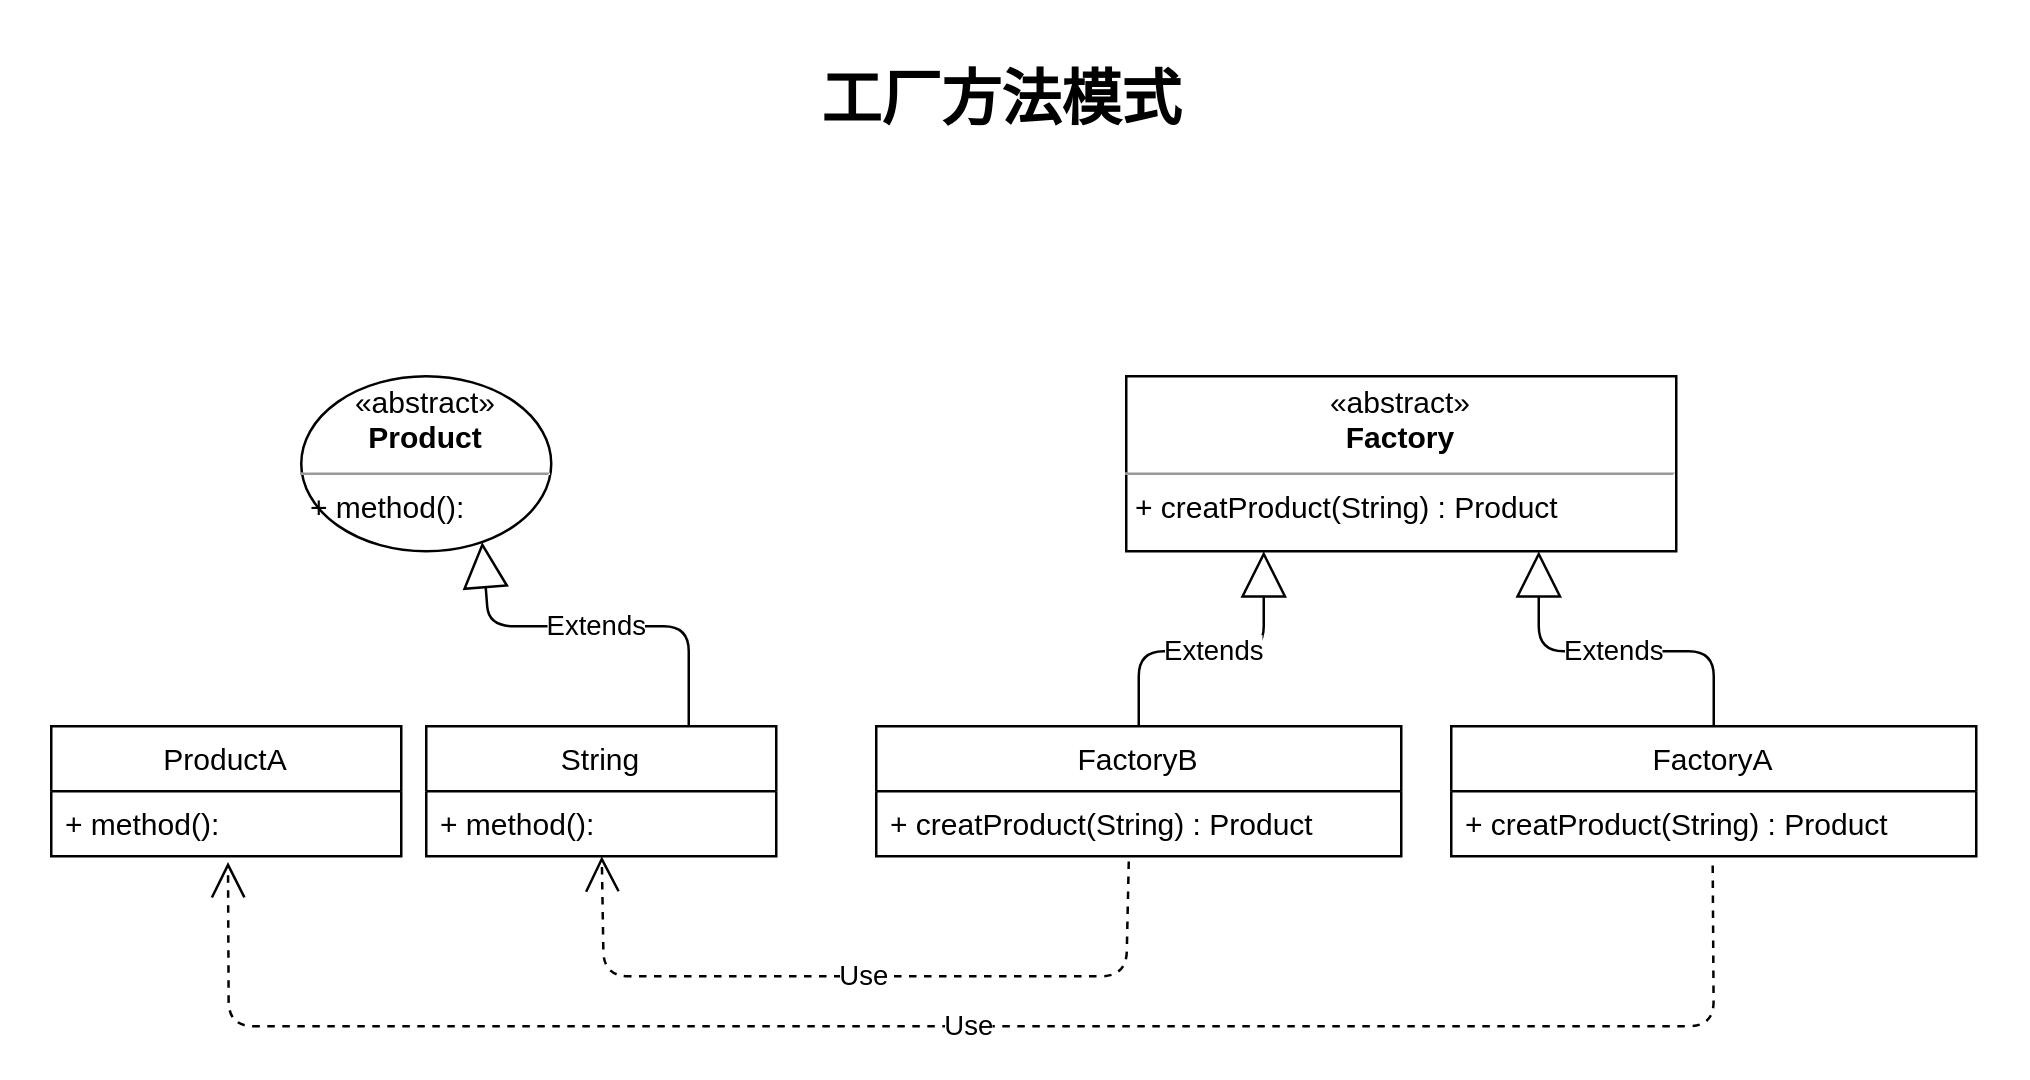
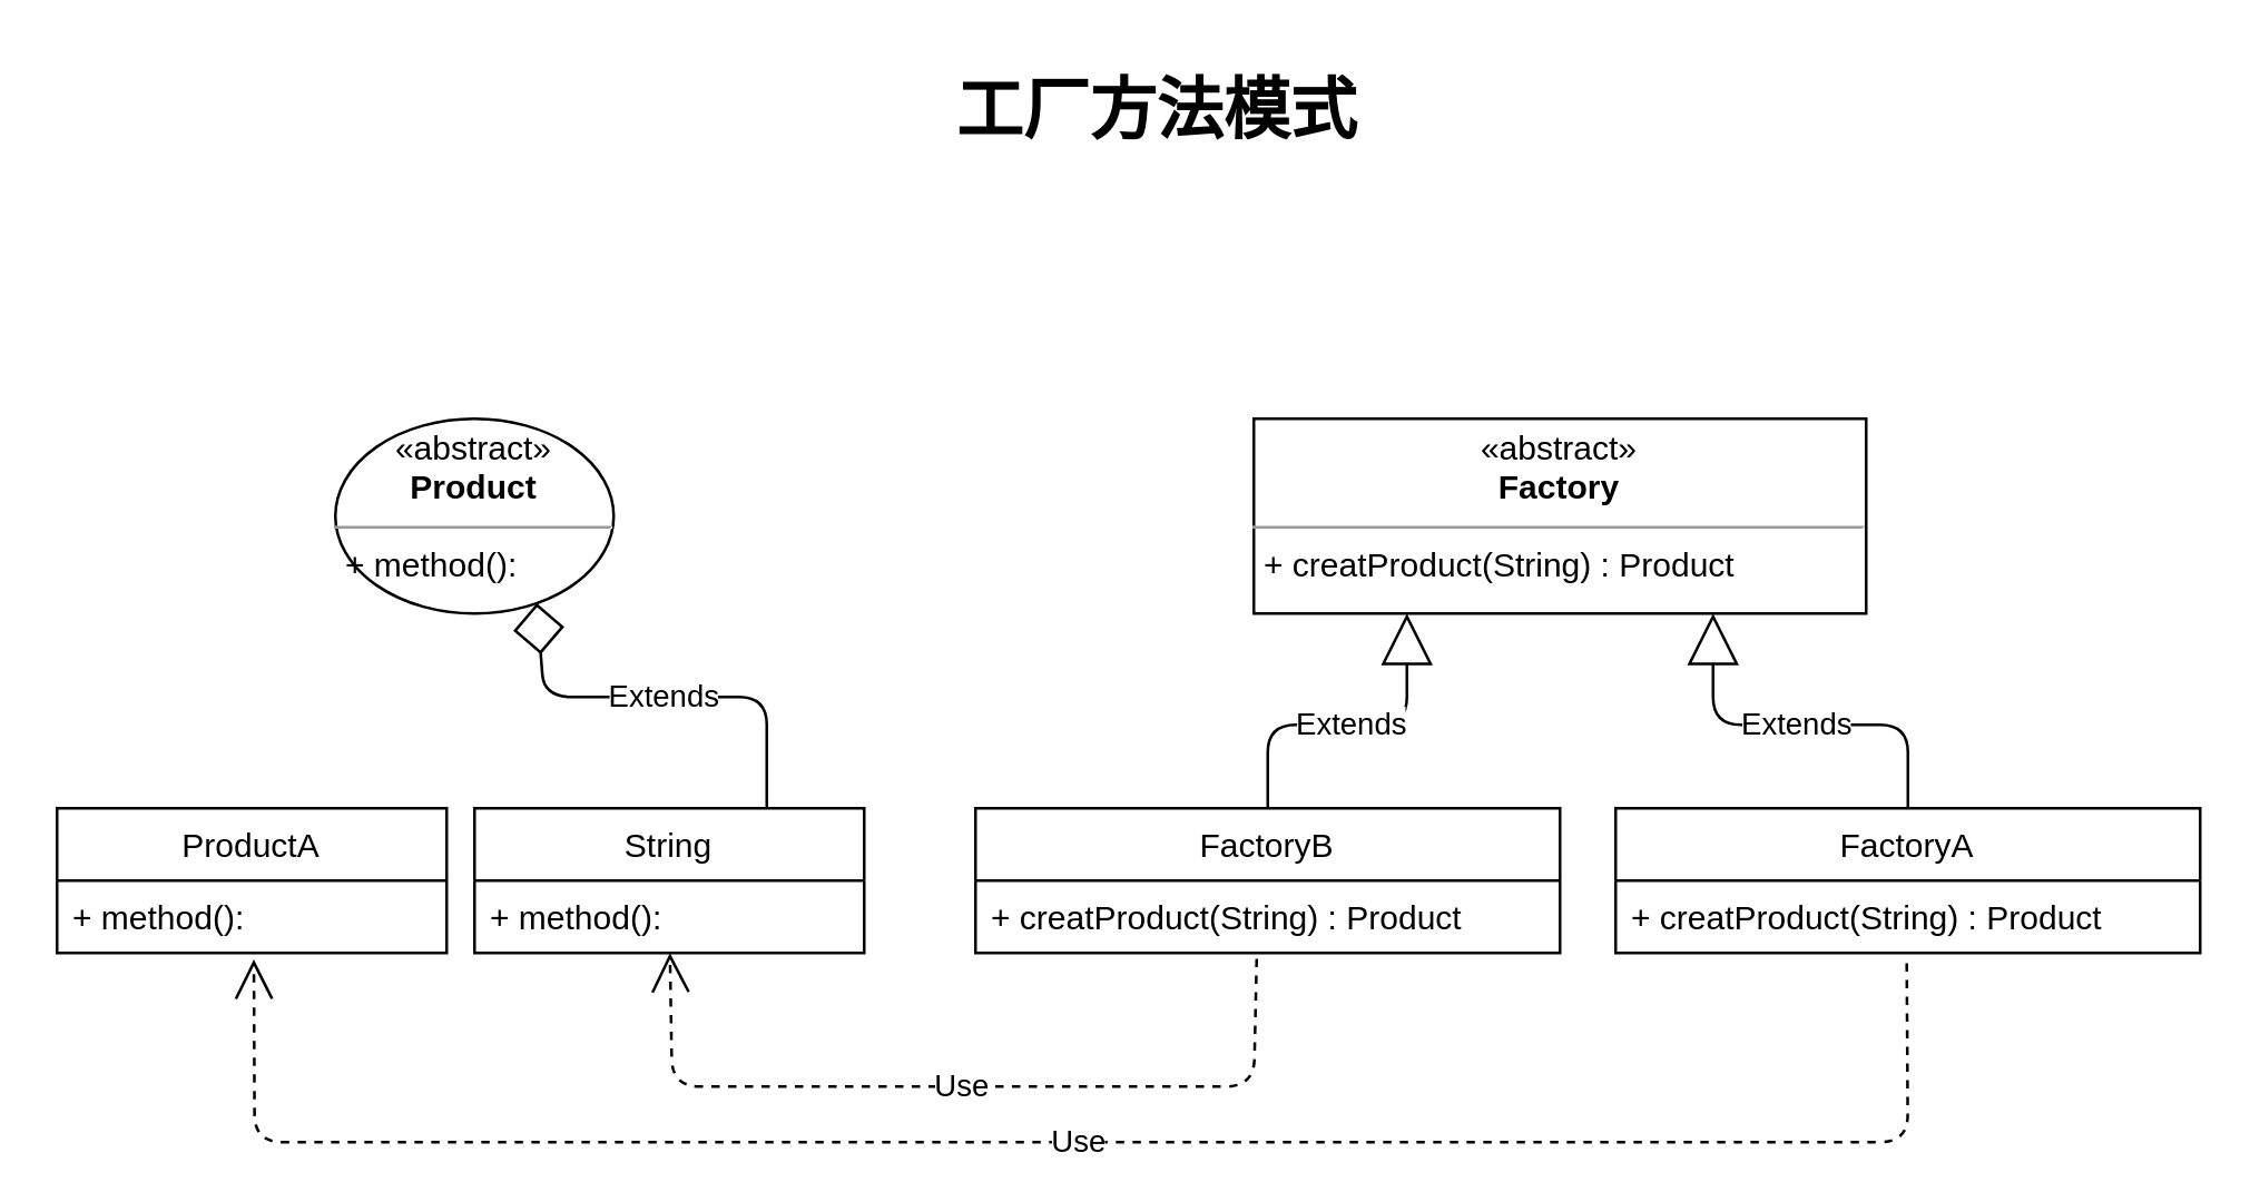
- <mxCell id="10" value="工厂方法模式" style="text;strokeColor=none;fillColor=none;html=1;fontSize=24;fontStyle=1;verticalAlign=middle;align=center;" vertex="1" parent="1"><mxGeometry x="50" y="20" width="700" height="40" as="geometry" /></mxCell>
+ <mxCell id="10" value="工厂方法模式" style="text;strokeColor=none;fillColor=none;html=1;fontSize=24;fontStyle=1;verticalAlign=middle;align=center;" vertex="1" parent="1"><mxGeometry x="65" y="20" width="700" height="40" as="geometry" /></mxCell>
- <mxCell id="17" value="Extends" style="endArrow=block;endSize=16;endFill=0;html=1;exitX=0.75;exitY=0;exitDx=0;exitDy=0;entryX=0.75;entryY=1;entryDx=0;entryDy=0;" edge="1" parent="1" source="7" target="4"><mxGeometry width="160" relative="1" as="geometry"><mxPoint x="695" y="300" as="sourcePoint" /><mxPoint x="625" y="230" as="targetPoint" /><Array as="points"><mxPoint x="275" y="250" /><mxPoint x="195" y="250" /></Array></mxGeometry></mxCell>
+ <mxCell id="17" value="Extends" style="endArrow=diamond;endSize=16;endFill=0;html=1;exitX=0.75;exitY=0;exitDx=0;exitDy=0;entryX=0.75;entryY=1;entryDx=0;entryDy=0;" edge="1" parent="1" source="7" target="4"><mxGeometry width="160" relative="1" as="geometry"><mxPoint x="695" y="300" as="sourcePoint" /><mxPoint x="625" y="230" as="targetPoint" /><Array as="points"><mxPoint x="275" y="250" /><mxPoint x="195" y="250" /></Array></mxGeometry></mxCell>
